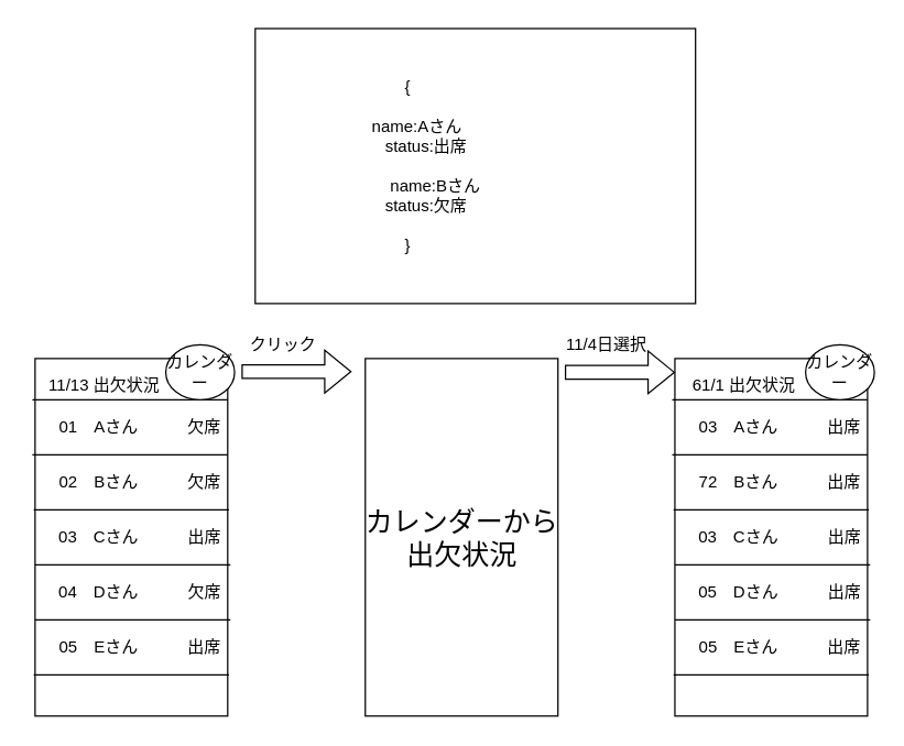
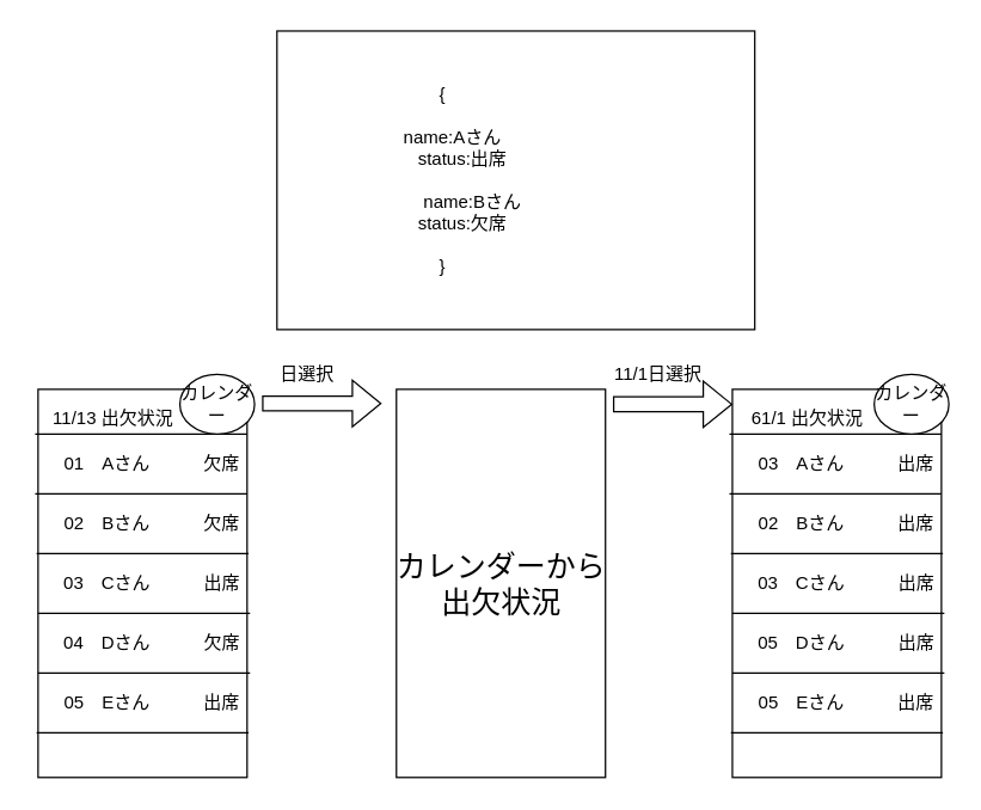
- <mxCell id="17" value="クリック" style="text;html=1;resizable=0;autosize=1;align=center;verticalAlign=middle;points=[];fillColor=none;strokeColor=none;rounded=0;" parent="1" vertex="1"><mxGeometry x="175" y="240" width="60" height="20" as="geometry" /></mxCell>
+ <mxCell id="17" value="日選択" style="text;html=1;resizable=0;autosize=1;align=center;verticalAlign=middle;points=[];fillColor=none;strokeColor=none;rounded=0;" parent="1" vertex="1"><mxGeometry x="175" y="240" width="60" height="20" as="geometry" /></mxCell>
- <mxCell id="35" value="11/4日選択" style="text;html=1;resizable=0;autosize=1;align=center;verticalAlign=middle;points=[];fillColor=none;strokeColor=none;rounded=0;" parent="1" vertex="1"><mxGeometry x="405" y="240" width="70" height="20" as="geometry" /></mxCell>
+ <mxCell id="35" value="11/1日選択" style="text;html=1;resizable=0;autosize=1;align=center;verticalAlign=middle;points=[];fillColor=none;strokeColor=none;rounded=0;" parent="1" vertex="1"><mxGeometry x="405" y="240" width="70" height="20" as="geometry" /></mxCell>
- <mxCell id="29" value="　72　Bさん　　　出席" style="text;html=1;resizable=0;autosize=1;align=center;verticalAlign=middle;points=[];fillColor=none;strokeColor=none;rounded=0;" parent="1" vertex="1"><mxGeometry x="490" y="340" width="140" height="20" as="geometry" /></mxCell>
+ <mxCell id="29" value="　02　Bさん　　　出席" style="text;html=1;resizable=0;autosize=1;align=center;verticalAlign=middle;points=[];fillColor=none;strokeColor=none;rounded=0;" parent="1" vertex="1"><mxGeometry x="490" y="340" width="140" height="20" as="geometry" /></mxCell>
